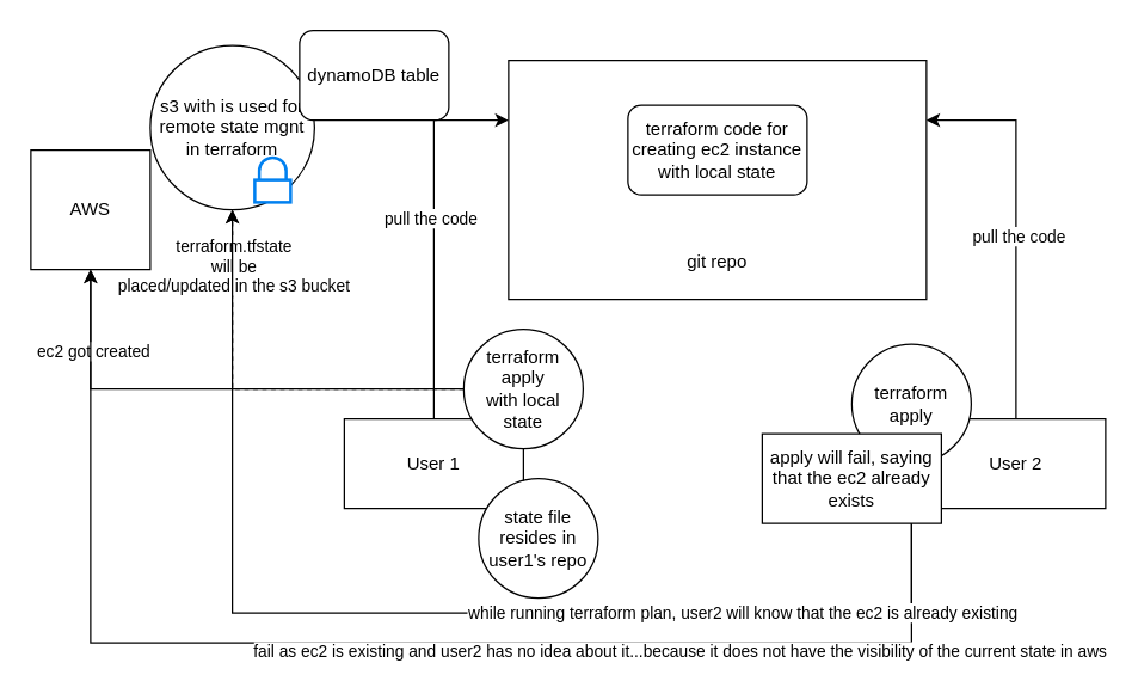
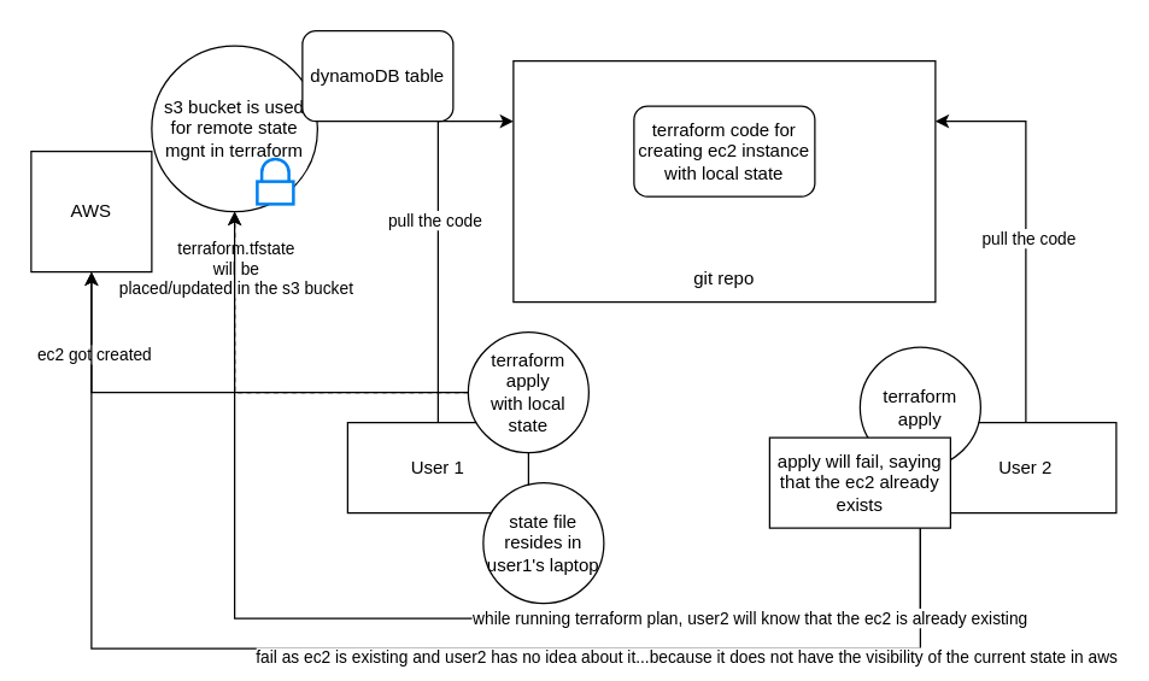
- <mxCell id="24" value="s3 with is used for remote state mgnt in terraform" style="ellipse;whiteSpace=wrap;html=1;aspect=fixed;" vertex="1" parent="1"><mxGeometry x="100" y="30" width="110" height="110" as="geometry" /></mxCell>
+ <mxCell id="24" value="s3 bucket is used for remote state mgnt in terraform" style="ellipse;whiteSpace=wrap;html=1;aspect=fixed;" vertex="1" parent="1"><mxGeometry x="100" y="30" width="110" height="110" as="geometry" /></mxCell>
- <mxCell id="15" value="git repo" style="text;html=1;align=center;verticalAlign=middle;whiteSpace=wrap;rounded=0;" vertex="1" parent="1"><mxGeometry x="450" y="160" width="60" height="30" as="geometry" /></mxCell>
+ <mxCell id="15" value="git repo" style="text;html=1;align=center;verticalAlign=middle;whiteSpace=wrap;rounded=0;" vertex="1" parent="1"><mxGeometry x="450" y="170" width="60" height="30" as="geometry" /></mxCell>
- <mxCell id="16" value="state file resides in user1's repo" style="ellipse;whiteSpace=wrap;html=1;aspect=fixed;" vertex="1" parent="1"><mxGeometry x="320" y="320" width="80" height="80" as="geometry" /></mxCell>
+ <mxCell id="16" value="state file resides in user1's laptop" style="ellipse;whiteSpace=wrap;html=1;aspect=fixed;" vertex="1" parent="1"><mxGeometry x="320" y="320" width="80" height="80" as="geometry" /></mxCell>
